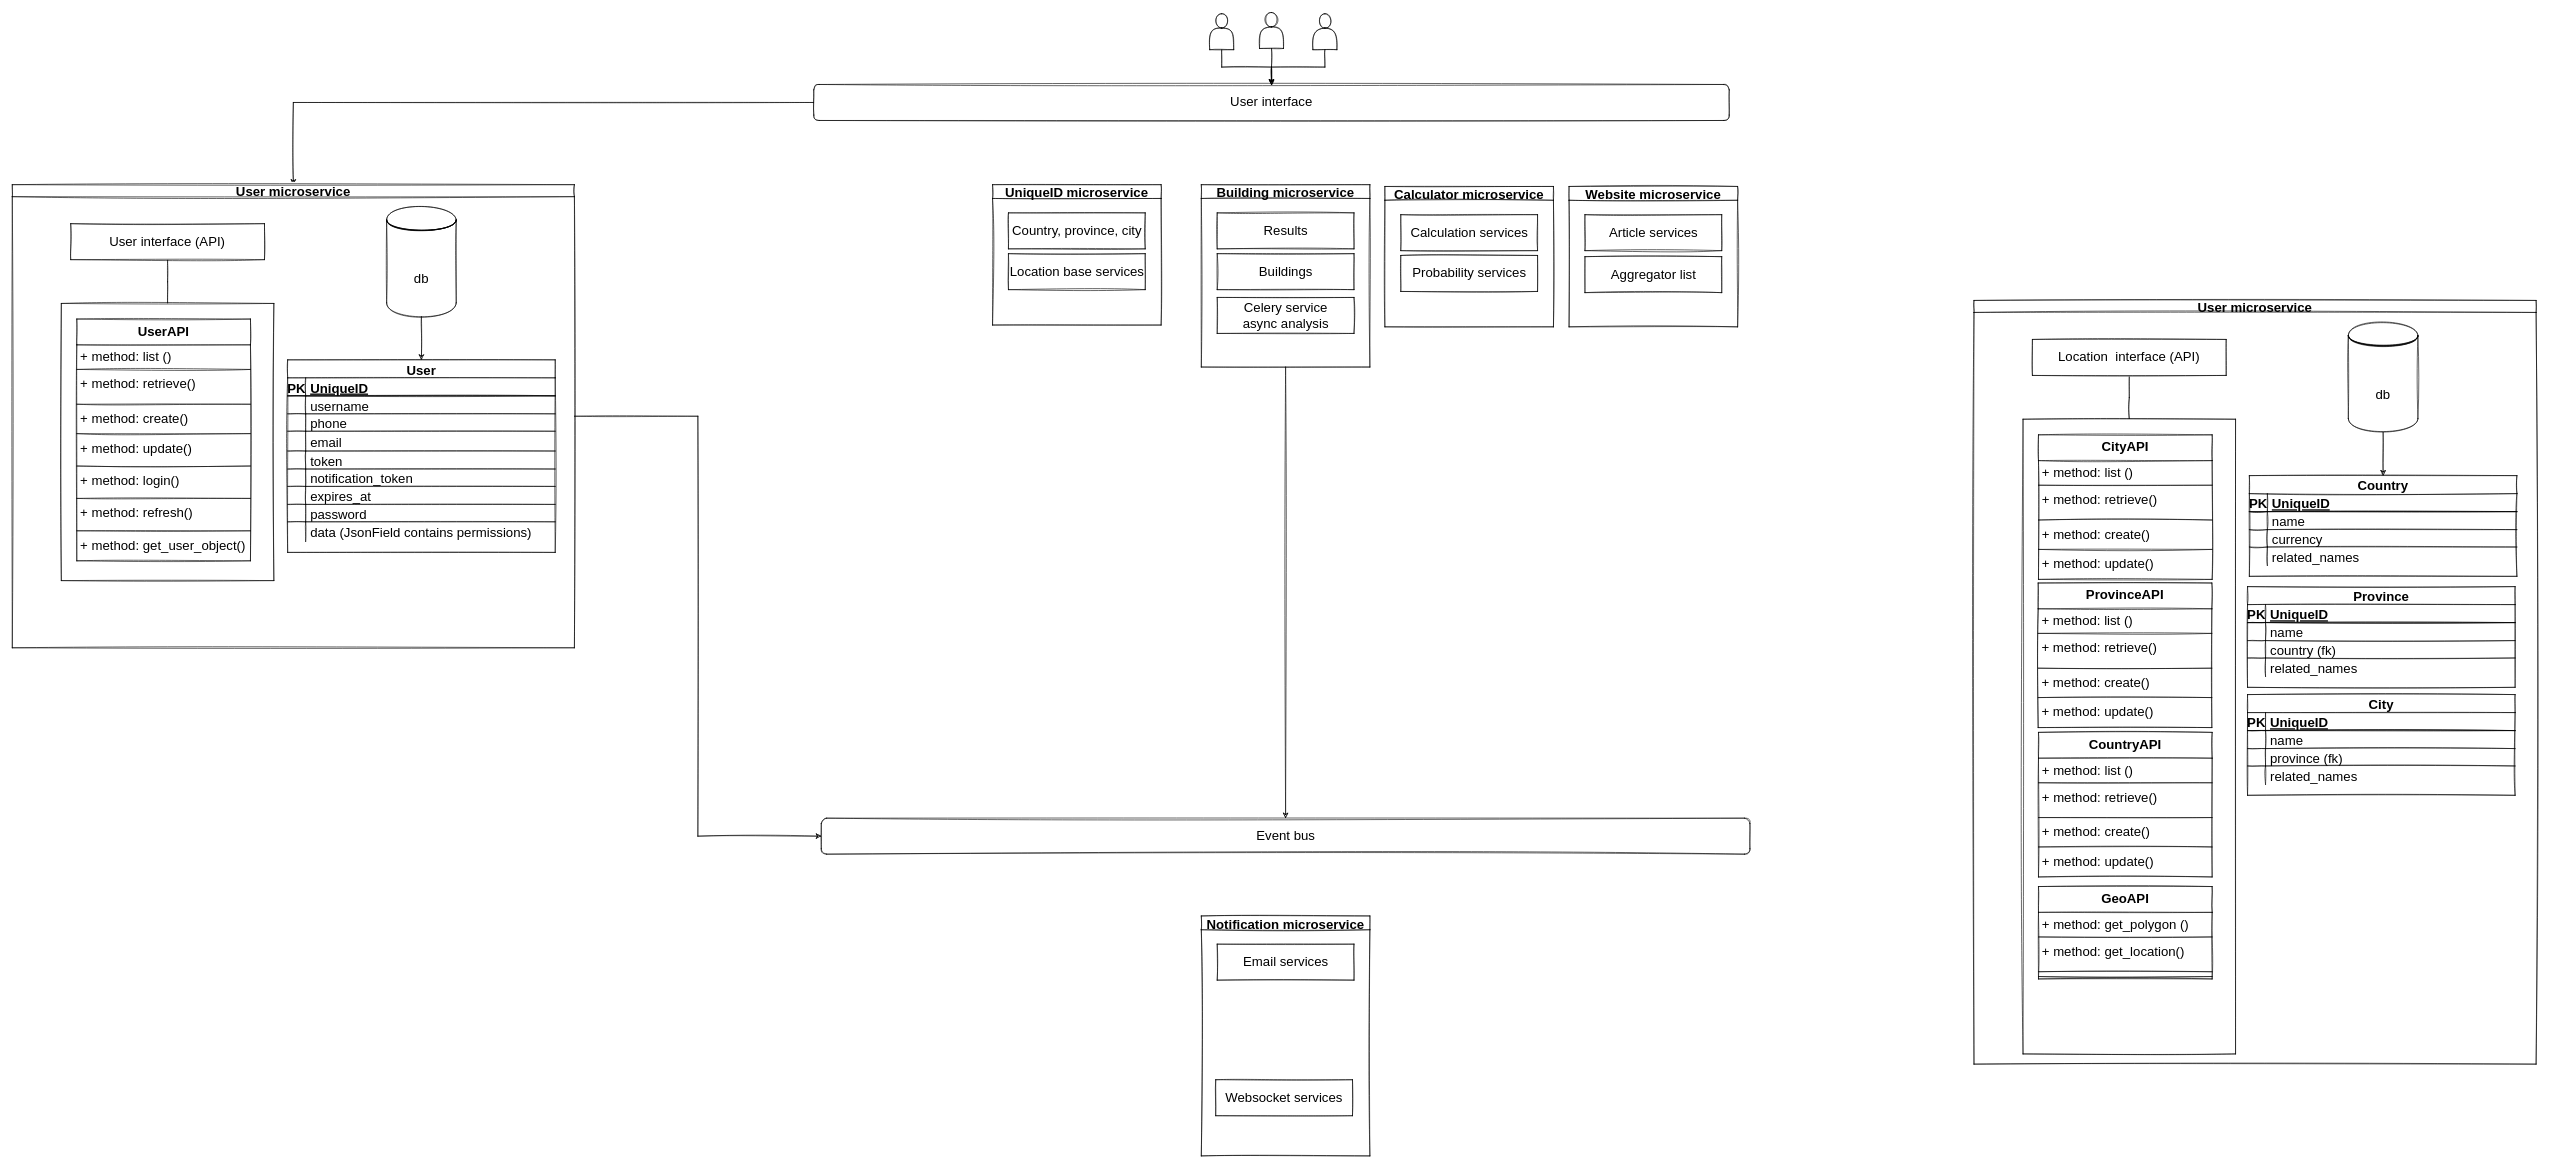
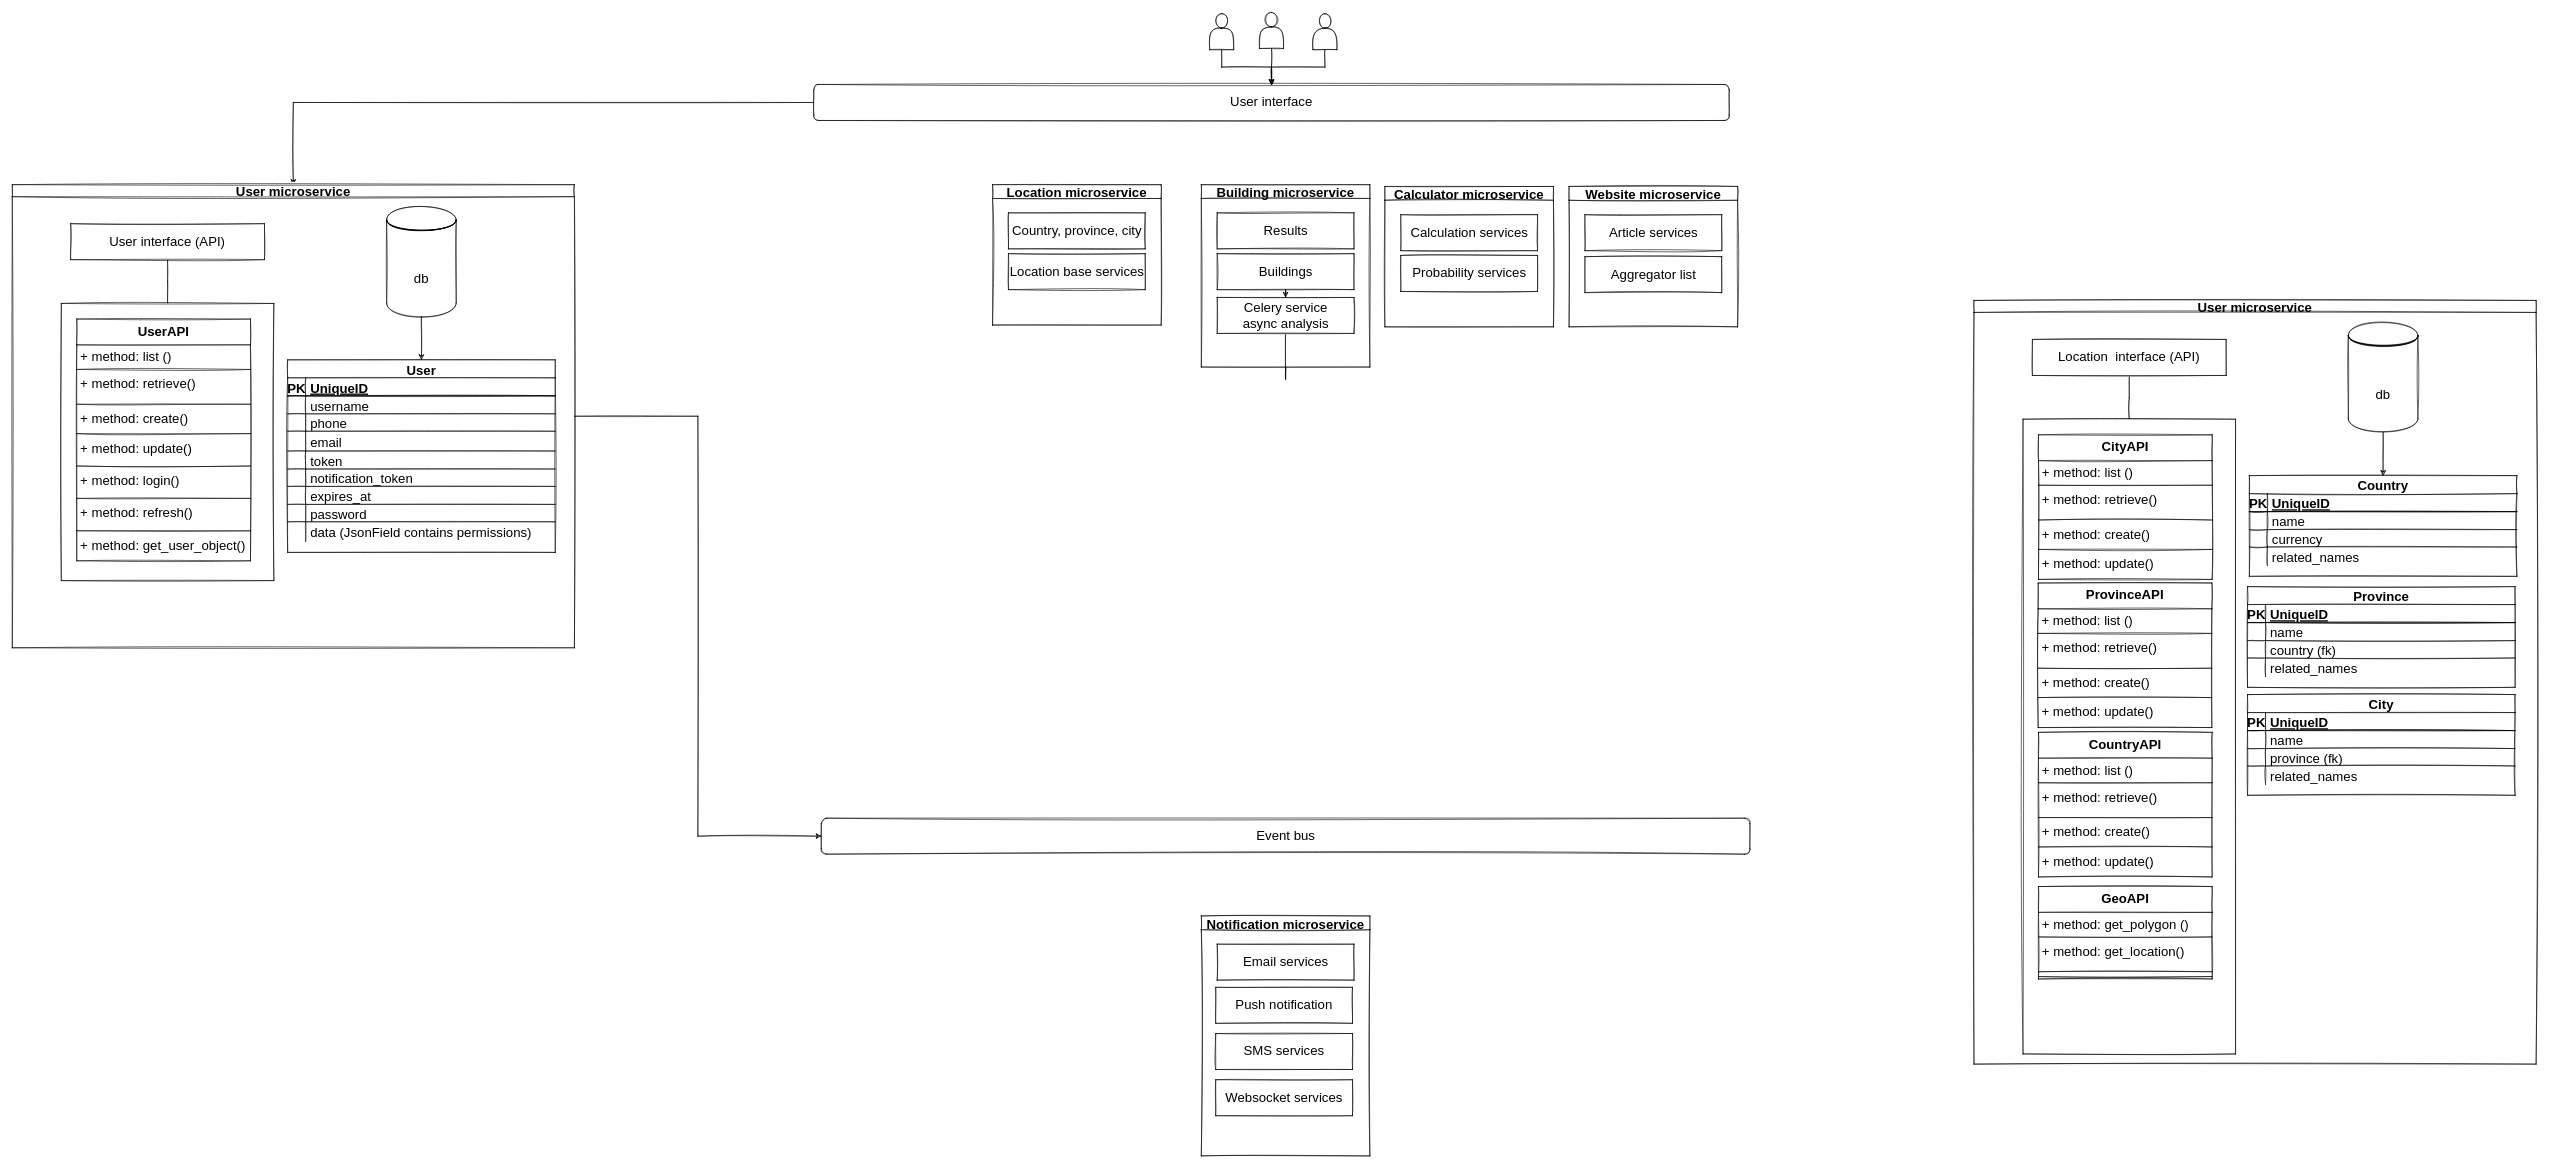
- <mxCell id="10" value="UniqueID microservice" style="swimlane;sketch=1;fontSize=22;" vertex="1" parent="1"><mxGeometry x="1654" y="307" width="281" height="234" as="geometry" /></mxCell>
+ <mxCell id="10" value="Location microservice" style="swimlane;sketch=1;fontSize=22;" vertex="1" parent="1"><mxGeometry x="1654" y="307" width="281" height="234" as="geometry" /></mxCell>
- <mxCell id="13" style="edgeStyle=orthogonalEdgeStyle;rounded=0;sketch=1;orthogonalLoop=1;jettySize=auto;html=1;entryX=0.5;entryY=0;entryDx=0;entryDy=0;fontSize=22;" edge="1" parent="1" source="14" target="29"><mxGeometry relative="1" as="geometry" /></mxCell>
+ <mxCell id="13" style="edgeStyle=orthogonalEdgeStyle;rounded=0;sketch=1;orthogonalLoop=1;jettySize=auto;html=1;fontSize=22;" edge="1" parent="1" source="14" target="17"><mxGeometry relative="1" as="geometry" /></mxCell>
+ <mxCell id="26" value="Push notification" style="rounded=0;whiteSpace=wrap;html=1;sketch=1;fontSize=22;" vertex="1" parent="24"><mxGeometry x="24" y="119" width="228" height="60" as="geometry" /></mxCell>
+ <mxCell id="27" value="SMS services" style="rounded=0;whiteSpace=wrap;html=1;sketch=1;fontSize=22;" vertex="1" parent="24"><mxGeometry x="24" y="196" width="228" height="60" as="geometry" /></mxCell>
